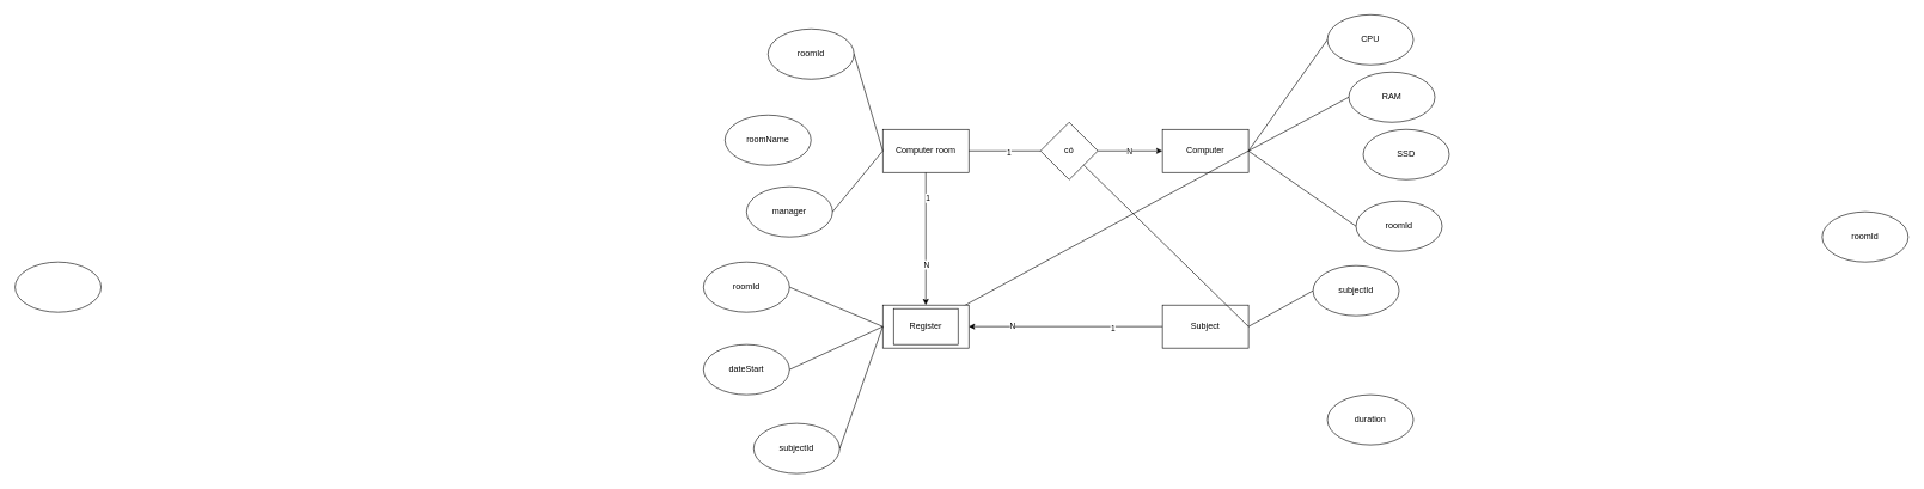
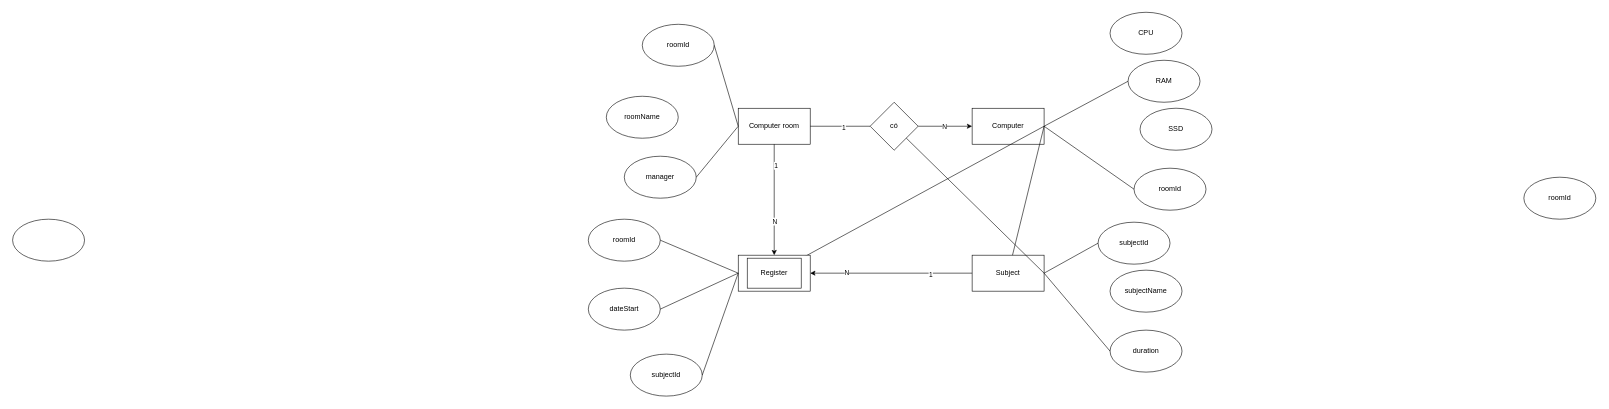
- <mxCell id="21" value="" style="endArrow=none;html=1;rounded=0;entryX=0;entryY=0.5;entryDx=0;entryDy=0;exitX=1;exitY=0.5;exitDx=0;exitDy=0;" edge="1" parent="1" source="3" target="16"><mxGeometry width="50" height="50" relative="1" as="geometry"><mxPoint x="1640" y="370" as="sourcePoint" /><mxPoint x="1690" y="320" as="targetPoint" /></mxGeometry></mxCell>
+ <mxCell id="21" value="" style="endArrow=none;html=1;rounded=0;exitX=1;exitY=0.5;exitDx=0;exitDy=0;" edge="1" parent="1" source="3" target="4"><mxGeometry width="50" height="50" relative="1" as="geometry"><mxPoint x="1640" y="370" as="sourcePoint" /><mxPoint x="1690" y="320" as="targetPoint" /></mxGeometry></mxCell>
+ <mxCell id="24" value="subjectName" style="ellipse;whiteSpace=wrap;html=1;" vertex="1" parent="1"><mxGeometry x="1850" y="450" width="120" height="70" as="geometry" /></mxCell>
+ <mxCell id="32" value="" style="endArrow=none;html=1;rounded=0;entryX=0;entryY=0.5;entryDx=0;entryDy=0;exitX=1;exitY=0.5;exitDx=0;exitDy=0;" edge="1" parent="1" source="4" target="23"><mxGeometry width="50" height="50" relative="1" as="geometry"><mxPoint x="1340" y="530" as="sourcePoint" /><mxPoint x="1390" y="480" as="targetPoint" /></mxGeometry></mxCell>
